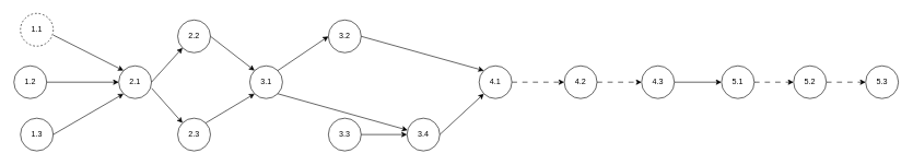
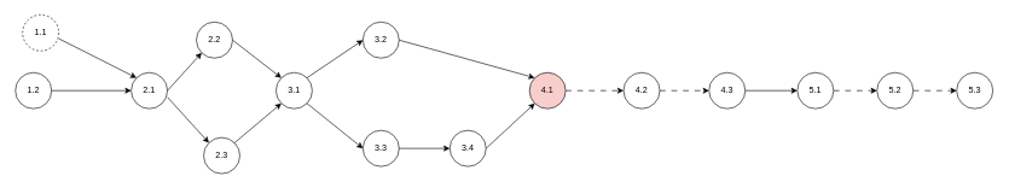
- <mxCell id="23" value="4.1" style="ellipse;whiteSpace=wrap;html=1;aspect=fixed;" vertex="1" parent="1"><mxGeometry x="730" y="100" width="50" height="50" as="geometry" /></mxCell>
+ <mxCell id="23" value="4.1" style="ellipse;whiteSpace=wrap;html=1;aspect=fixed;fillColor=#f8cecc;" vertex="1" parent="1"><mxGeometry x="730" y="100" width="50" height="50" as="geometry" /></mxCell>
- <mxCell id="20" value="" style="endArrow=classic;html=1;rounded=0;exitX=1;exitY=1;exitDx=0;exitDy=0;" edge="1" parent="1" source="13" target="16"><mxGeometry width="50" height="50" relative="1" as="geometry"><mxPoint x="440" y="350" as="sourcePoint" /><mxPoint x="490" y="300" as="targetPoint" /></mxGeometry></mxCell>
+ <mxCell id="20" value="" style="endArrow=classic;html=1;rounded=0;exitX=1;exitY=1;exitDx=0;exitDy=0;entryX=0;entryY=0.5;entryDx=0;entryDy=0;" edge="1" parent="1" source="13" target="15"><mxGeometry width="50" height="50" relative="1" as="geometry"><mxPoint x="440" y="350" as="sourcePoint" /><mxPoint x="490" y="300" as="targetPoint" /></mxGeometry></mxCell>
- <mxCell id="8" value="" style="endArrow=classic;html=1;rounded=0;exitX=1;exitY=0.5;exitDx=0;exitDy=0;entryX=0;entryY=1;entryDx=0;entryDy=0;" edge="1" parent="1" source="4" target="5"><mxGeometry width="50" height="50" relative="1" as="geometry"><mxPoint x="170" y="270" as="sourcePoint" /><mxPoint x="220" y="220" as="targetPoint" /></mxGeometry></mxCell>
- <mxCell id="4" value="1.3" style="ellipse;whiteSpace=wrap;html=1;aspect=fixed;" vertex="1" parent="1"><mxGeometry x="30" y="180" width="50" height="50" as="geometry" /></mxCell>
- <mxCell id="10" value="2.3" style="ellipse;whiteSpace=wrap;html=1;aspect=fixed;" vertex="1" parent="1"><mxGeometry x="270" y="180" width="50" height="50" as="geometry" /></mxCell>
+ <mxCell id="10" value="2.3" style="ellipse;whiteSpace=wrap;html=1;aspect=fixed;" vertex="1" parent="1"><mxGeometry x="280" y="190" width="50" height="50" as="geometry" /></mxCell>
